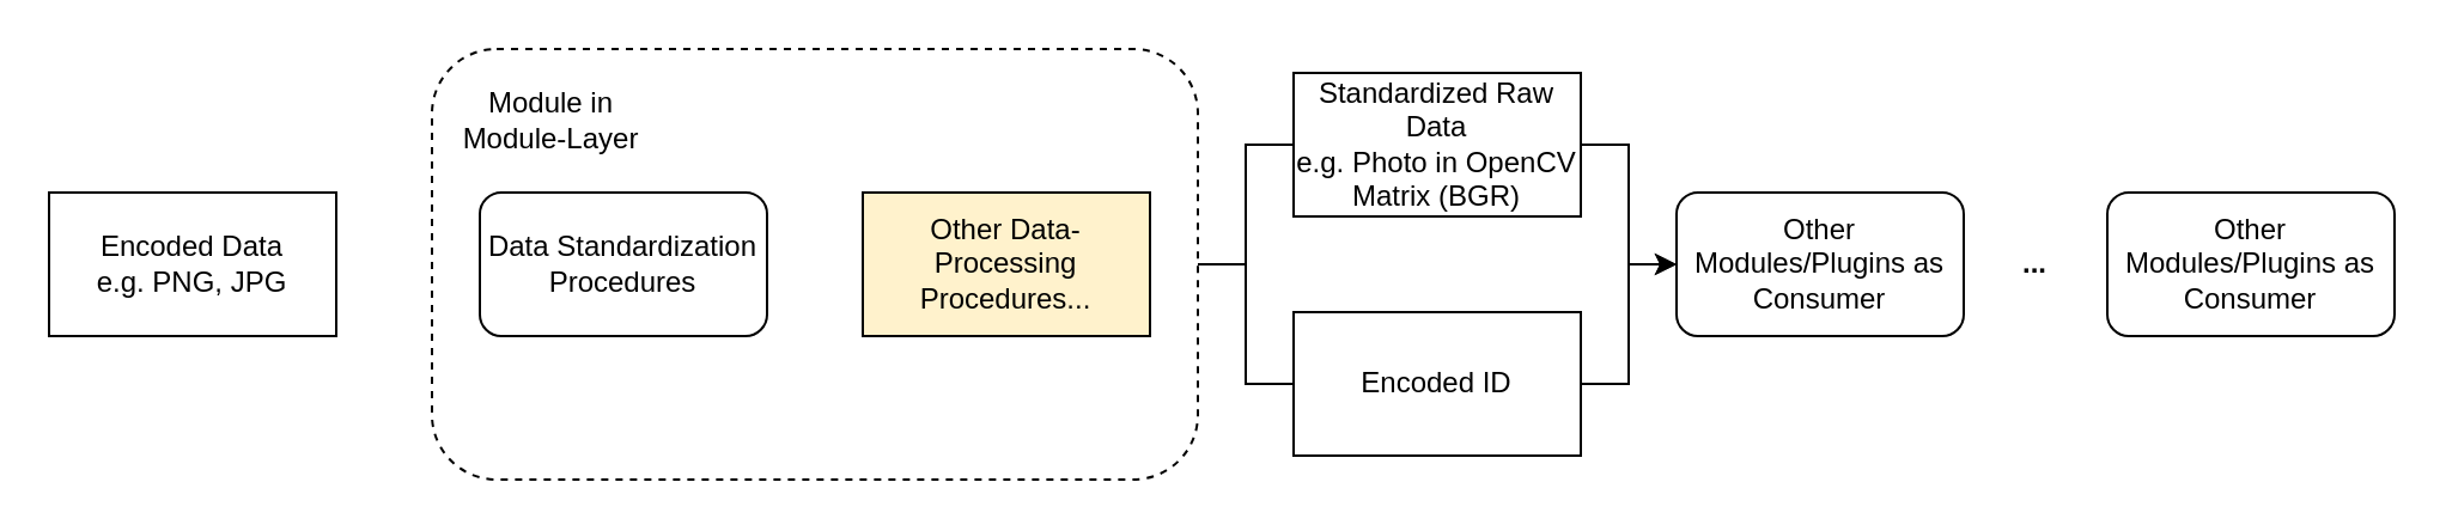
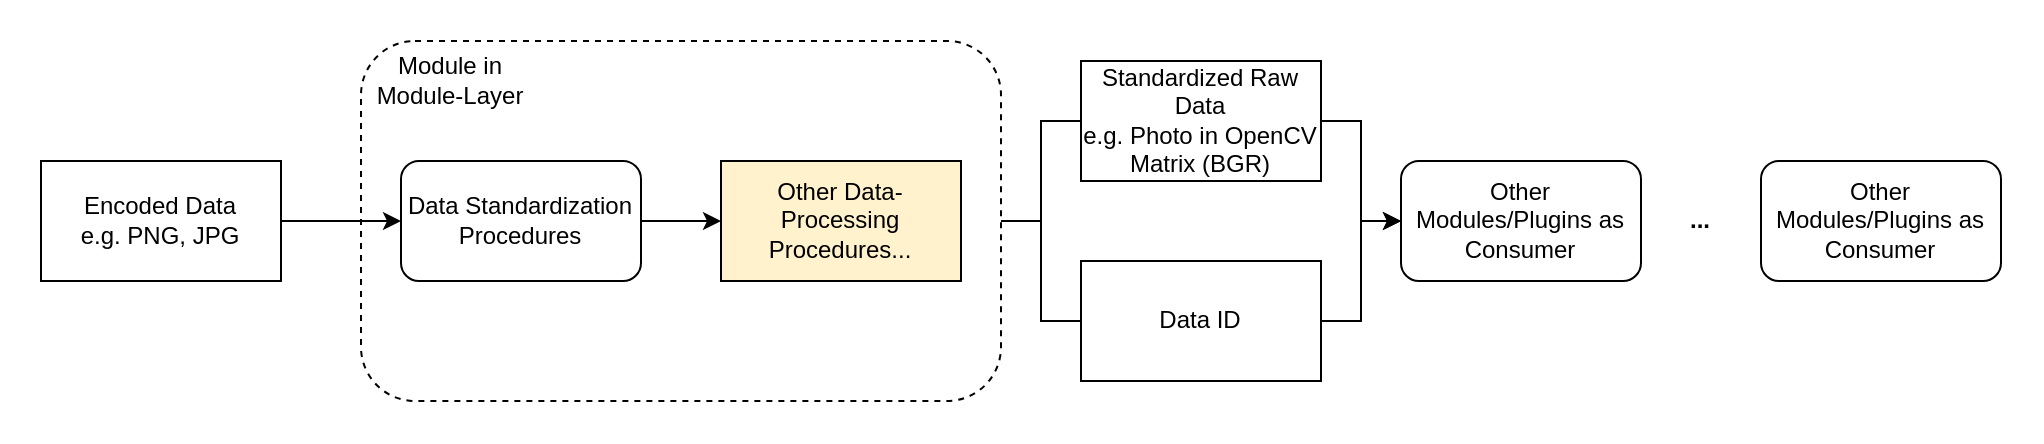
- <mxCell id="9" value="Module in Module-Layer" style="text;html=1;strokeColor=none;fillColor=none;align=center;verticalAlign=middle;whiteSpace=wrap;rounded=0;dashed=1;" vertex="1" parent="1"><mxGeometry x="185" y="40" width="90" height="20" as="geometry" /></mxCell>
+ <mxCell id="9" value="Module in Module-Layer" style="text;html=1;strokeColor=none;fillColor=none;align=center;verticalAlign=middle;whiteSpace=wrap;rounded=0;dashed=1;" vertex="1" parent="1"><mxGeometry x="180" y="30" width="90" height="20" as="geometry" /></mxCell>
+ <mxCell id="5" style="edgeStyle=orthogonalEdgeStyle;rounded=0;orthogonalLoop=1;jettySize=auto;html=1;exitX=1;exitY=0.5;exitDx=0;exitDy=0;" edge="1" parent="1" source="6" target="8"><mxGeometry relative="1" as="geometry"><mxPoint x="270" y="110" as="targetPoint" /></mxGeometry></mxCell>
+ <mxCell id="7" style="edgeStyle=orthogonalEdgeStyle;rounded=0;orthogonalLoop=1;jettySize=auto;html=1;exitX=1;exitY=0.5;exitDx=0;exitDy=0;entryX=0;entryY=0.5;entryDx=0;entryDy=0;" edge="1" parent="1" source="8" target="10"><mxGeometry relative="1" as="geometry" /></mxCell>
- <mxCell id="14" value="Encoded ID" style="rounded=0;whiteSpace=wrap;html=1;" vertex="1" parent="1"><mxGeometry x="540" y="130" width="120" height="60" as="geometry" /></mxCell>
+ <mxCell id="14" value="Data ID" style="rounded=0;whiteSpace=wrap;html=1;" vertex="1" parent="1"><mxGeometry x="540" y="130" width="120" height="60" as="geometry" /></mxCell>
